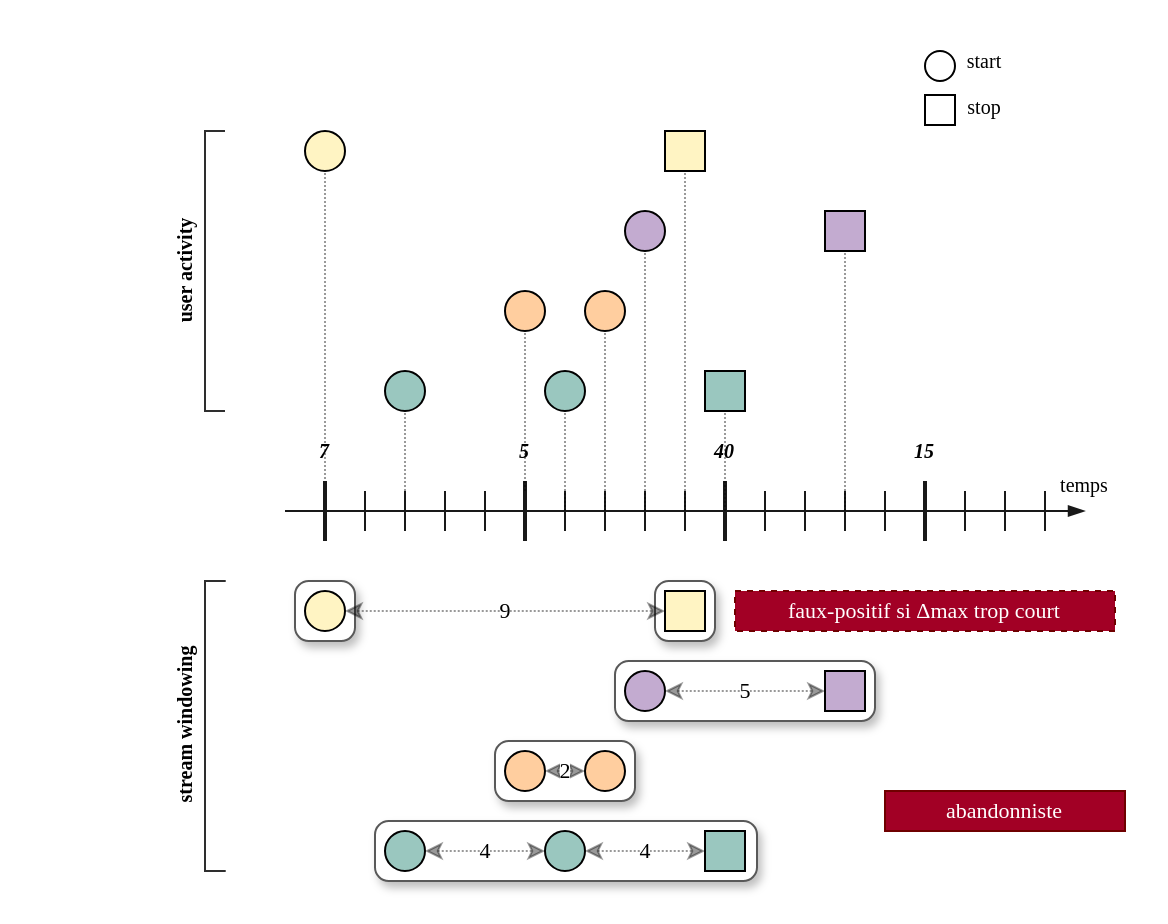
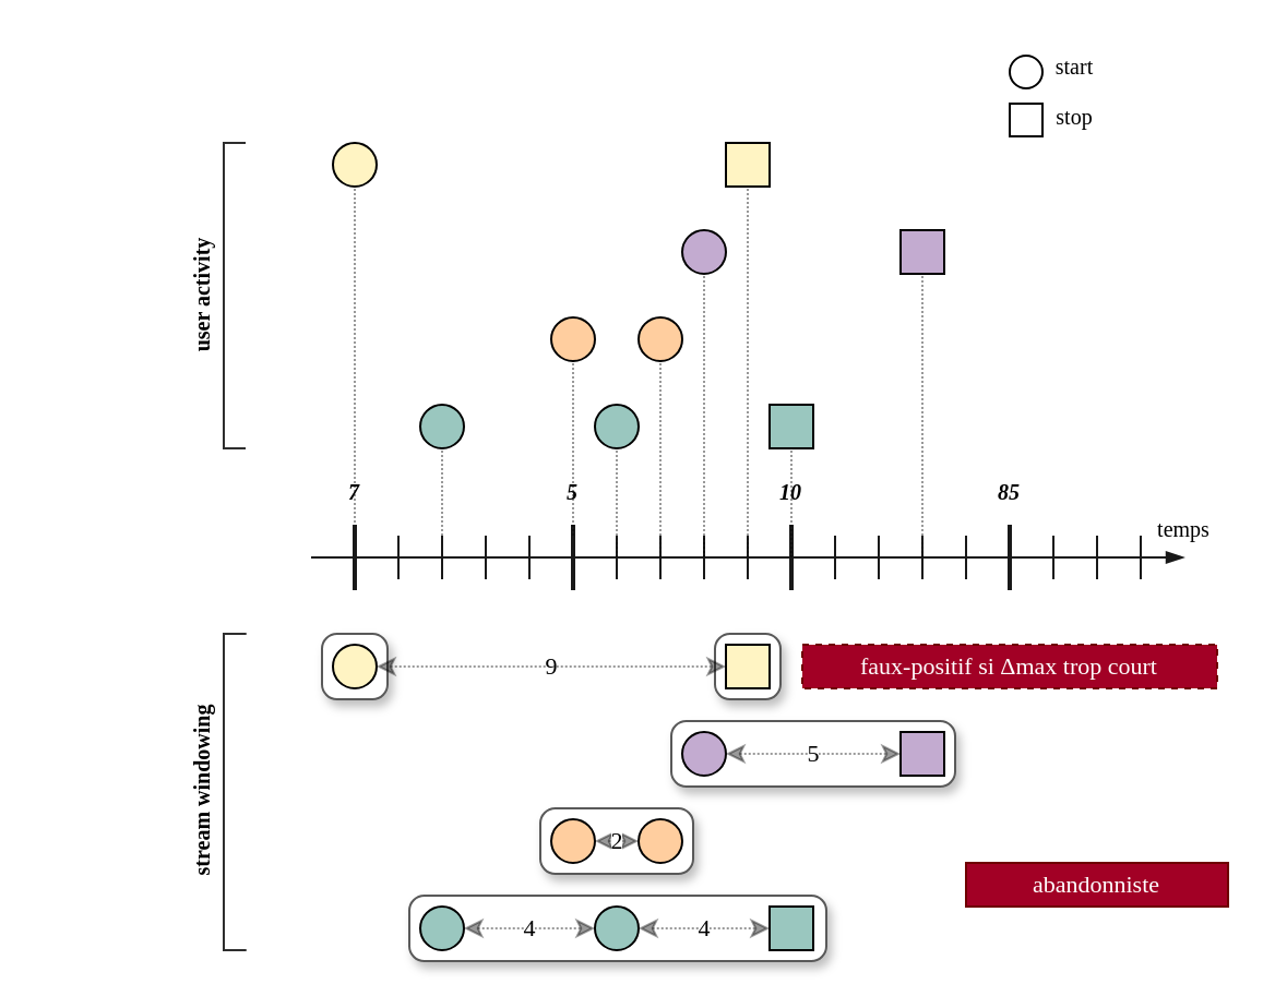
- <mxCell id="30" value="40" style="text;html=1;strokeColor=none;fillColor=none;align=center;verticalAlign=middle;whiteSpace=wrap;rounded=0;fontStyle=3;fontFamily=Comic Sans MS;fontSize=10;" parent="1" vertex="1"><mxGeometry x="352" y="215" width="20" height="20" as="geometry" /></mxCell>
+ <mxCell id="30" value="10" style="text;html=1;strokeColor=none;fillColor=none;align=center;verticalAlign=middle;whiteSpace=wrap;rounded=0;fontStyle=3;fontFamily=Comic Sans MS;fontSize=10;" parent="1" vertex="1"><mxGeometry x="352" y="215" width="20" height="20" as="geometry" /></mxCell>
- <mxCell id="31" value="15" style="text;html=1;strokeColor=none;fillColor=none;align=center;verticalAlign=middle;whiteSpace=wrap;rounded=0;fontStyle=3;fontFamily=Comic Sans MS;fontSize=10;" parent="1" vertex="1"><mxGeometry x="452" y="215" width="20" height="20" as="geometry" /></mxCell>
+ <mxCell id="31" value="85" style="text;html=1;strokeColor=none;fillColor=none;align=center;verticalAlign=middle;whiteSpace=wrap;rounded=0;fontStyle=3;fontFamily=Comic Sans MS;fontSize=10;" parent="1" vertex="1"><mxGeometry x="452" y="215" width="20" height="20" as="geometry" /></mxCell>
